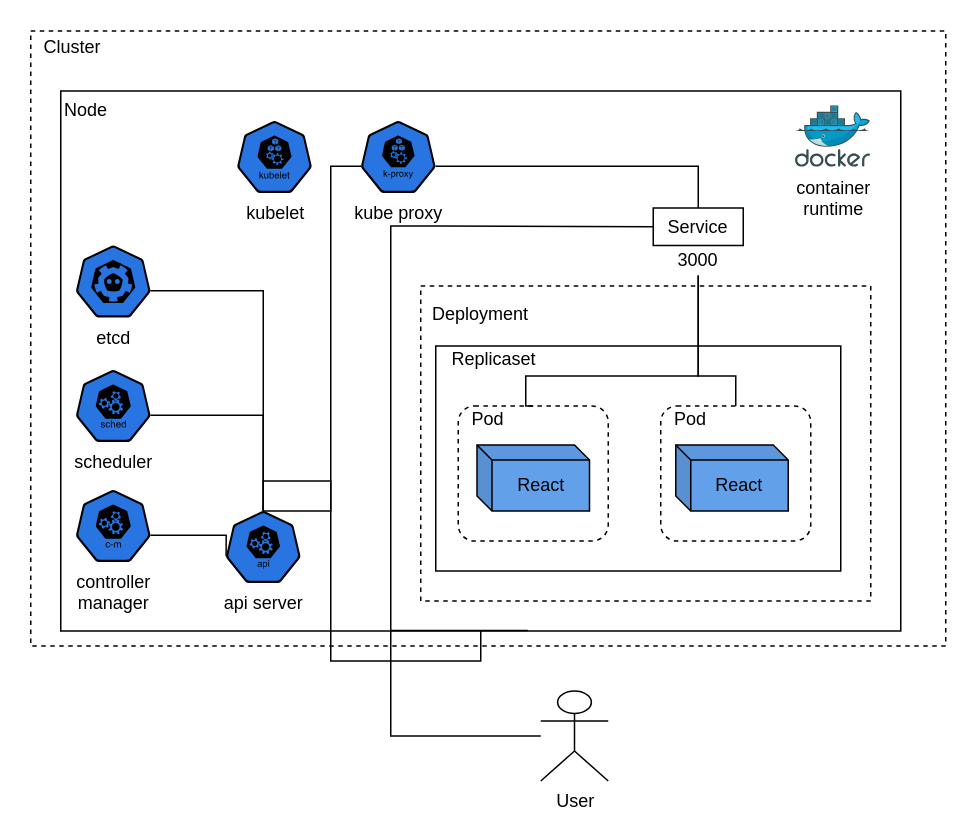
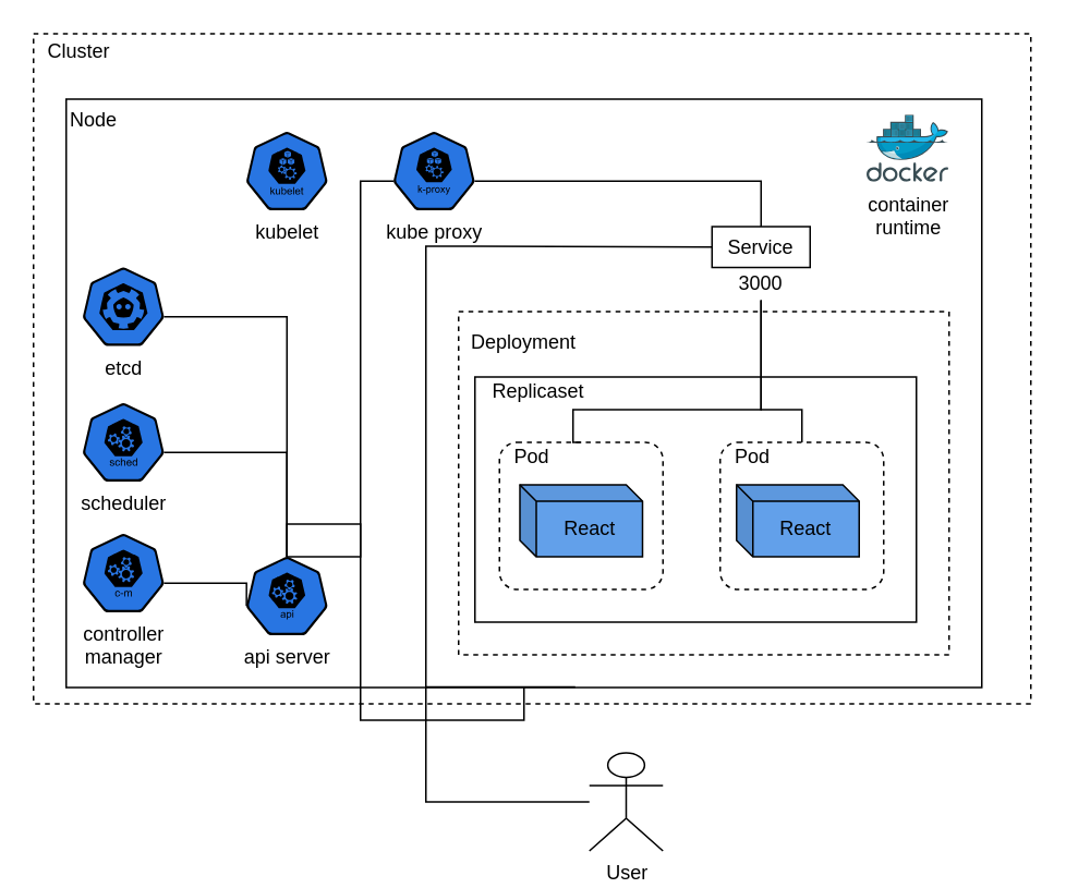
- <mxCell id="10" value="kubelet" style="sketch=0;html=1;dashed=0;whitespace=wrap;fillColor=#2875E2;strokeColor=default;points=[[0.005,0.63,0],[0.1,0.2,0],[0.9,0.2,0],[0.5,0,0],[0.995,0.63,0],[0.72,0.99,0],[0.5,1,0],[0.28,0.99,0]];verticalLabelPosition=bottom;align=center;verticalAlign=top;shape=mxgraph.kubernetes.icon;prIcon=kubelet" parent="1" vertex="1"><mxGeometry x="150" y="80" width="65" height="48" as="geometry" /></mxCell>
+ <mxCell id="10" value="kubelet" style="sketch=0;html=1;dashed=0;whitespace=wrap;fillColor=#2875E2;strokeColor=default;points=[[0.005,0.63,0],[0.1,0.2,0],[0.9,0.2,0],[0.5,0,0],[0.995,0.63,0],[0.72,0.99,0],[0.5,1,0],[0.28,0.99,0]];verticalLabelPosition=bottom;align=center;verticalAlign=top;shape=mxgraph.kubernetes.icon;prIcon=kubelet" parent="1" vertex="1"><mxGeometry x="150" y="80" width="50" height="48" as="geometry" /></mxCell>
